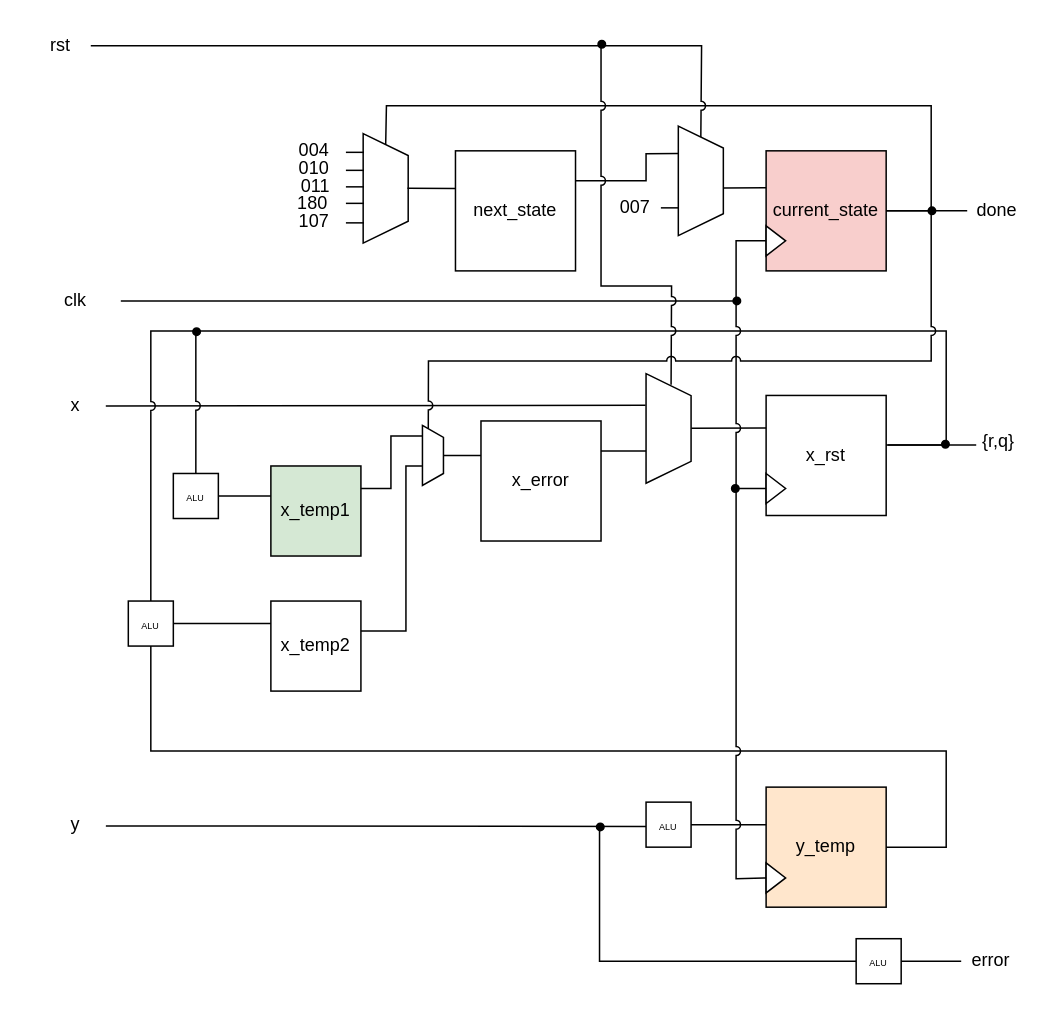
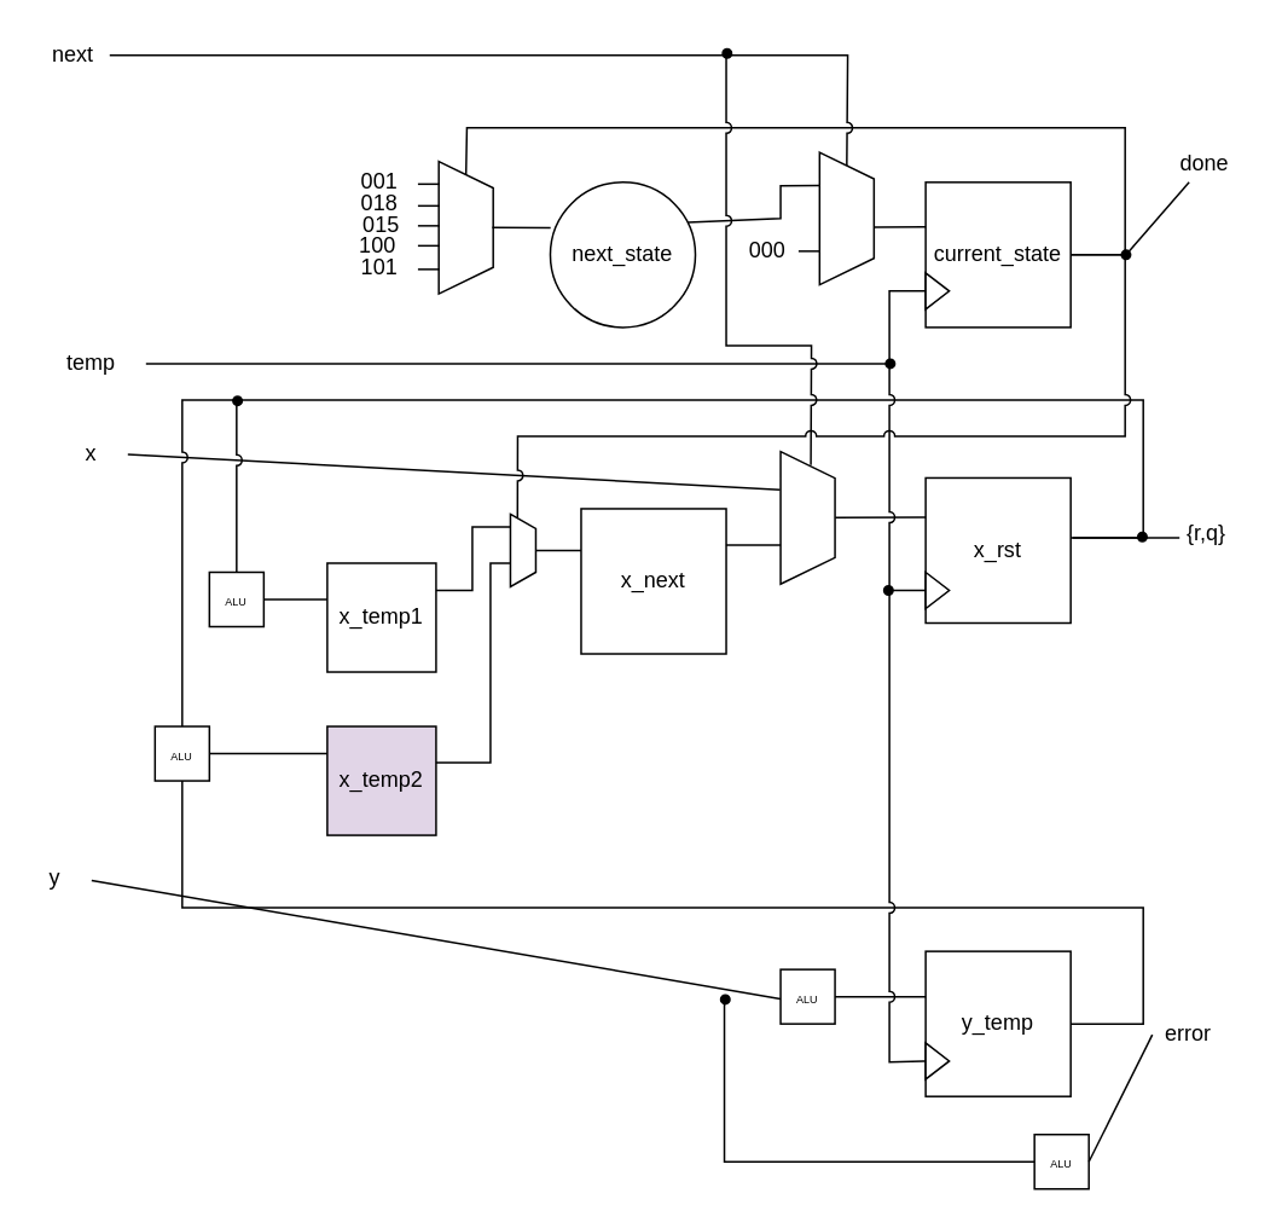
- <mxCell id="58" value="rst" style="text;html=1;strokeColor=none;fillColor=none;align=center;verticalAlign=middle;whiteSpace=wrap;rounded=0;" vertex="1" parent="1"><mxGeometry x="20" y="20" width="40" height="20" as="geometry" /></mxCell>
+ <mxCell id="58" value="next" style="text;html=1;strokeColor=none;fillColor=none;align=center;verticalAlign=middle;whiteSpace=wrap;rounded=0;" vertex="1" parent="1"><mxGeometry x="20" y="20" width="40" height="20" as="geometry" /></mxCell>
- <mxCell id="44" value="004" style="text;html=1;strokeColor=none;fillColor=none;align=center;verticalAlign=middle;whiteSpace=wrap;rounded=0;" vertex="1" parent="1"><mxGeometry x="189" y="90" width="40" height="20" as="geometry" /></mxCell>
+ <mxCell id="44" value="001" style="text;html=1;strokeColor=none;fillColor=none;align=center;verticalAlign=middle;whiteSpace=wrap;rounded=0;" vertex="1" parent="1"><mxGeometry x="189" y="90" width="40" height="20" as="geometry" /></mxCell>
- <mxCell id="46" value="010" style="text;html=1;strokeColor=none;fillColor=none;align=center;verticalAlign=middle;whiteSpace=wrap;rounded=0;" vertex="1" parent="1"><mxGeometry x="189" y="102" width="40" height="20" as="geometry" /></mxCell>
+ <mxCell id="46" value="018" style="text;html=1;strokeColor=none;fillColor=none;align=center;verticalAlign=middle;whiteSpace=wrap;rounded=0;" vertex="1" parent="1"><mxGeometry x="189" y="102" width="40" height="20" as="geometry" /></mxCell>
- <mxCell id="48" value="011" style="text;html=1;strokeColor=none;fillColor=none;align=center;verticalAlign=middle;whiteSpace=wrap;rounded=0;" vertex="1" parent="1"><mxGeometry x="190" y="114" width="40" height="20" as="geometry" /></mxCell>
+ <mxCell id="48" value="015" style="text;html=1;strokeColor=none;fillColor=none;align=center;verticalAlign=middle;whiteSpace=wrap;rounded=0;" vertex="1" parent="1"><mxGeometry x="190" y="114" width="40" height="20" as="geometry" /></mxCell>
- <mxCell id="50" value="180" style="text;html=1;strokeColor=none;fillColor=none;align=center;verticalAlign=middle;whiteSpace=wrap;rounded=0;" vertex="1" parent="1"><mxGeometry x="188" y="125" width="40" height="20" as="geometry" /></mxCell>
+ <mxCell id="50" value="100" style="text;html=1;strokeColor=none;fillColor=none;align=center;verticalAlign=middle;whiteSpace=wrap;rounded=0;" vertex="1" parent="1"><mxGeometry x="188" y="125" width="40" height="20" as="geometry" /></mxCell>
- <mxCell id="55" value="007" style="text;html=1;strokeColor=none;fillColor=none;align=center;verticalAlign=middle;whiteSpace=wrap;rounded=0;" vertex="1" parent="1"><mxGeometry x="402.881" y="128" width="40" height="20" as="geometry" /></mxCell>
+ <mxCell id="55" value="000" style="text;html=1;strokeColor=none;fillColor=none;align=center;verticalAlign=middle;whiteSpace=wrap;rounded=0;" vertex="1" parent="1"><mxGeometry x="402.881" y="128" width="40" height="20" as="geometry" /></mxCell>
- <mxCell id="33" value="next_state" style="whiteSpace=wrap;html=1;aspect=fixed;" vertex="1" parent="1"><mxGeometry x="303" y="100" width="80" height="80" as="geometry" /></mxCell>
+ <mxCell id="33" value="next_state" style="ellipse;whiteSpace=wrap;html=1;aspect=fixed;" vertex="1" parent="1"><mxGeometry x="303" y="100" width="80" height="80" as="geometry" /></mxCell>
- <mxCell id="32" value="current_state" style="whiteSpace=wrap;html=1;aspect=fixed;fillColor=#f8cecc;" vertex="1" parent="1"><mxGeometry x="510" y="100" width="80" height="80" as="geometry" /></mxCell>
+ <mxCell id="32" value="current_state" style="whiteSpace=wrap;html=1;aspect=fixed;" vertex="1" parent="1"><mxGeometry x="510" y="100" width="80" height="80" as="geometry" /></mxCell>
- <mxCell id="64" value="done" style="text;html=1;strokeColor=none;fillColor=none;align=center;verticalAlign=middle;whiteSpace=wrap;rounded=0;" vertex="1" parent="1"><mxGeometry x="644" y="130" width="40" height="20" as="geometry" /></mxCell>
+ <mxCell id="64" value="done" style="text;html=1;strokeColor=none;fillColor=none;align=center;verticalAlign=middle;whiteSpace=wrap;rounded=0;" vertex="1" parent="1"><mxGeometry x="644" y="80" width="40" height="20" as="geometry" /></mxCell>
- <mxCell id="52" value="107" style="text;html=1;strokeColor=none;fillColor=none;align=center;verticalAlign=middle;whiteSpace=wrap;rounded=0;" vertex="1" parent="1"><mxGeometry x="189" y="137" width="40" height="20" as="geometry" /></mxCell>
+ <mxCell id="52" value="101" style="text;html=1;strokeColor=none;fillColor=none;align=center;verticalAlign=middle;whiteSpace=wrap;rounded=0;" vertex="1" parent="1"><mxGeometry x="189" y="137" width="40" height="20" as="geometry" /></mxCell>
- <mxCell id="36" value="clk&lt;br&gt;" style="text;html=1;strokeColor=none;fillColor=none;align=center;verticalAlign=middle;whiteSpace=wrap;rounded=0;" vertex="1" parent="1"><mxGeometry x="30" y="190" width="40" height="20" as="geometry" /></mxCell>
+ <mxCell id="36" value="temp&lt;br&gt;" style="text;html=1;strokeColor=none;fillColor=none;align=center;verticalAlign=middle;whiteSpace=wrap;rounded=0;" vertex="1" parent="1"><mxGeometry x="30" y="190" width="40" height="20" as="geometry" /></mxCell>
- <mxCell id="12" value="x&lt;br&gt;" style="text;html=1;strokeColor=none;fillColor=none;align=center;verticalAlign=middle;whiteSpace=wrap;rounded=0;" vertex="1" parent="1"><mxGeometry x="30" y="260" width="40" height="20" as="geometry" /></mxCell>
+ <mxCell id="12" value="x&lt;br&gt;" style="text;html=1;strokeColor=none;fillColor=none;align=center;verticalAlign=middle;whiteSpace=wrap;rounded=0;" vertex="1" parent="1"><mxGeometry x="30" y="240" width="40" height="20" as="geometry" /></mxCell>
- <mxCell id="5" value="x_error" style="whiteSpace=wrap;html=1;aspect=fixed;" vertex="1" parent="1"><mxGeometry x="320" y="280" width="80" height="80" as="geometry" /></mxCell>
+ <mxCell id="5" value="x_next" style="whiteSpace=wrap;html=1;aspect=fixed;" vertex="1" parent="1"><mxGeometry x="320" y="280" width="80" height="80" as="geometry" /></mxCell>
- <mxCell id="14" value="x_temp1" style="whiteSpace=wrap;html=1;aspect=fixed;fillColor=#d5e8d4;" vertex="1" parent="1"><mxGeometry x="180" y="310" width="60" height="60" as="geometry" /></mxCell>
+ <mxCell id="14" value="x_temp1" style="whiteSpace=wrap;html=1;aspect=fixed;" vertex="1" parent="1"><mxGeometry x="180" y="310" width="60" height="60" as="geometry" /></mxCell>
- <mxCell id="13" value="x_temp2" style="whiteSpace=wrap;html=1;aspect=fixed;" vertex="1" parent="1"><mxGeometry x="180" y="400" width="60" height="60" as="geometry" /></mxCell>
+ <mxCell id="13" value="x_temp2" style="whiteSpace=wrap;html=1;aspect=fixed;fillColor=#e1d5e7;" vertex="1" parent="1"><mxGeometry x="180" y="400" width="60" height="60" as="geometry" /></mxCell>
- <mxCell id="11" value="y&lt;br&gt;" style="text;html=1;strokeColor=none;fillColor=none;align=center;verticalAlign=middle;whiteSpace=wrap;rounded=0;" vertex="1" parent="1"><mxGeometry x="30" y="539" width="40" height="20" as="geometry" /></mxCell>
+ <mxCell id="11" value="y&lt;br&gt;" style="text;html=1;strokeColor=none;fillColor=none;align=center;verticalAlign=middle;whiteSpace=wrap;rounded=0;" vertex="1" parent="1"><mxGeometry x="10" y="474" width="40" height="20" as="geometry" /></mxCell>
- <mxCell id="4" value="y_temp" style="whiteSpace=wrap;html=1;aspect=fixed;fillColor=#ffe6cc;" vertex="1" parent="1"><mxGeometry x="510" y="524" width="80" height="80" as="geometry" /></mxCell>
+ <mxCell id="4" value="y_temp" style="whiteSpace=wrap;html=1;aspect=fixed;" vertex="1" parent="1"><mxGeometry x="510" y="524" width="80" height="80" as="geometry" /></mxCell>
- <mxCell id="62" value="error" style="text;html=1;strokeColor=none;fillColor=none;align=center;verticalAlign=middle;whiteSpace=wrap;rounded=0;" vertex="1" parent="1"><mxGeometry x="640" y="630" width="40" height="20" as="geometry" /></mxCell>
+ <mxCell id="62" value="error" style="text;html=1;strokeColor=none;fillColor=none;align=center;verticalAlign=middle;whiteSpace=wrap;rounded=0;" vertex="1" parent="1"><mxGeometry x="635" y="560" width="40" height="20" as="geometry" /></mxCell>
